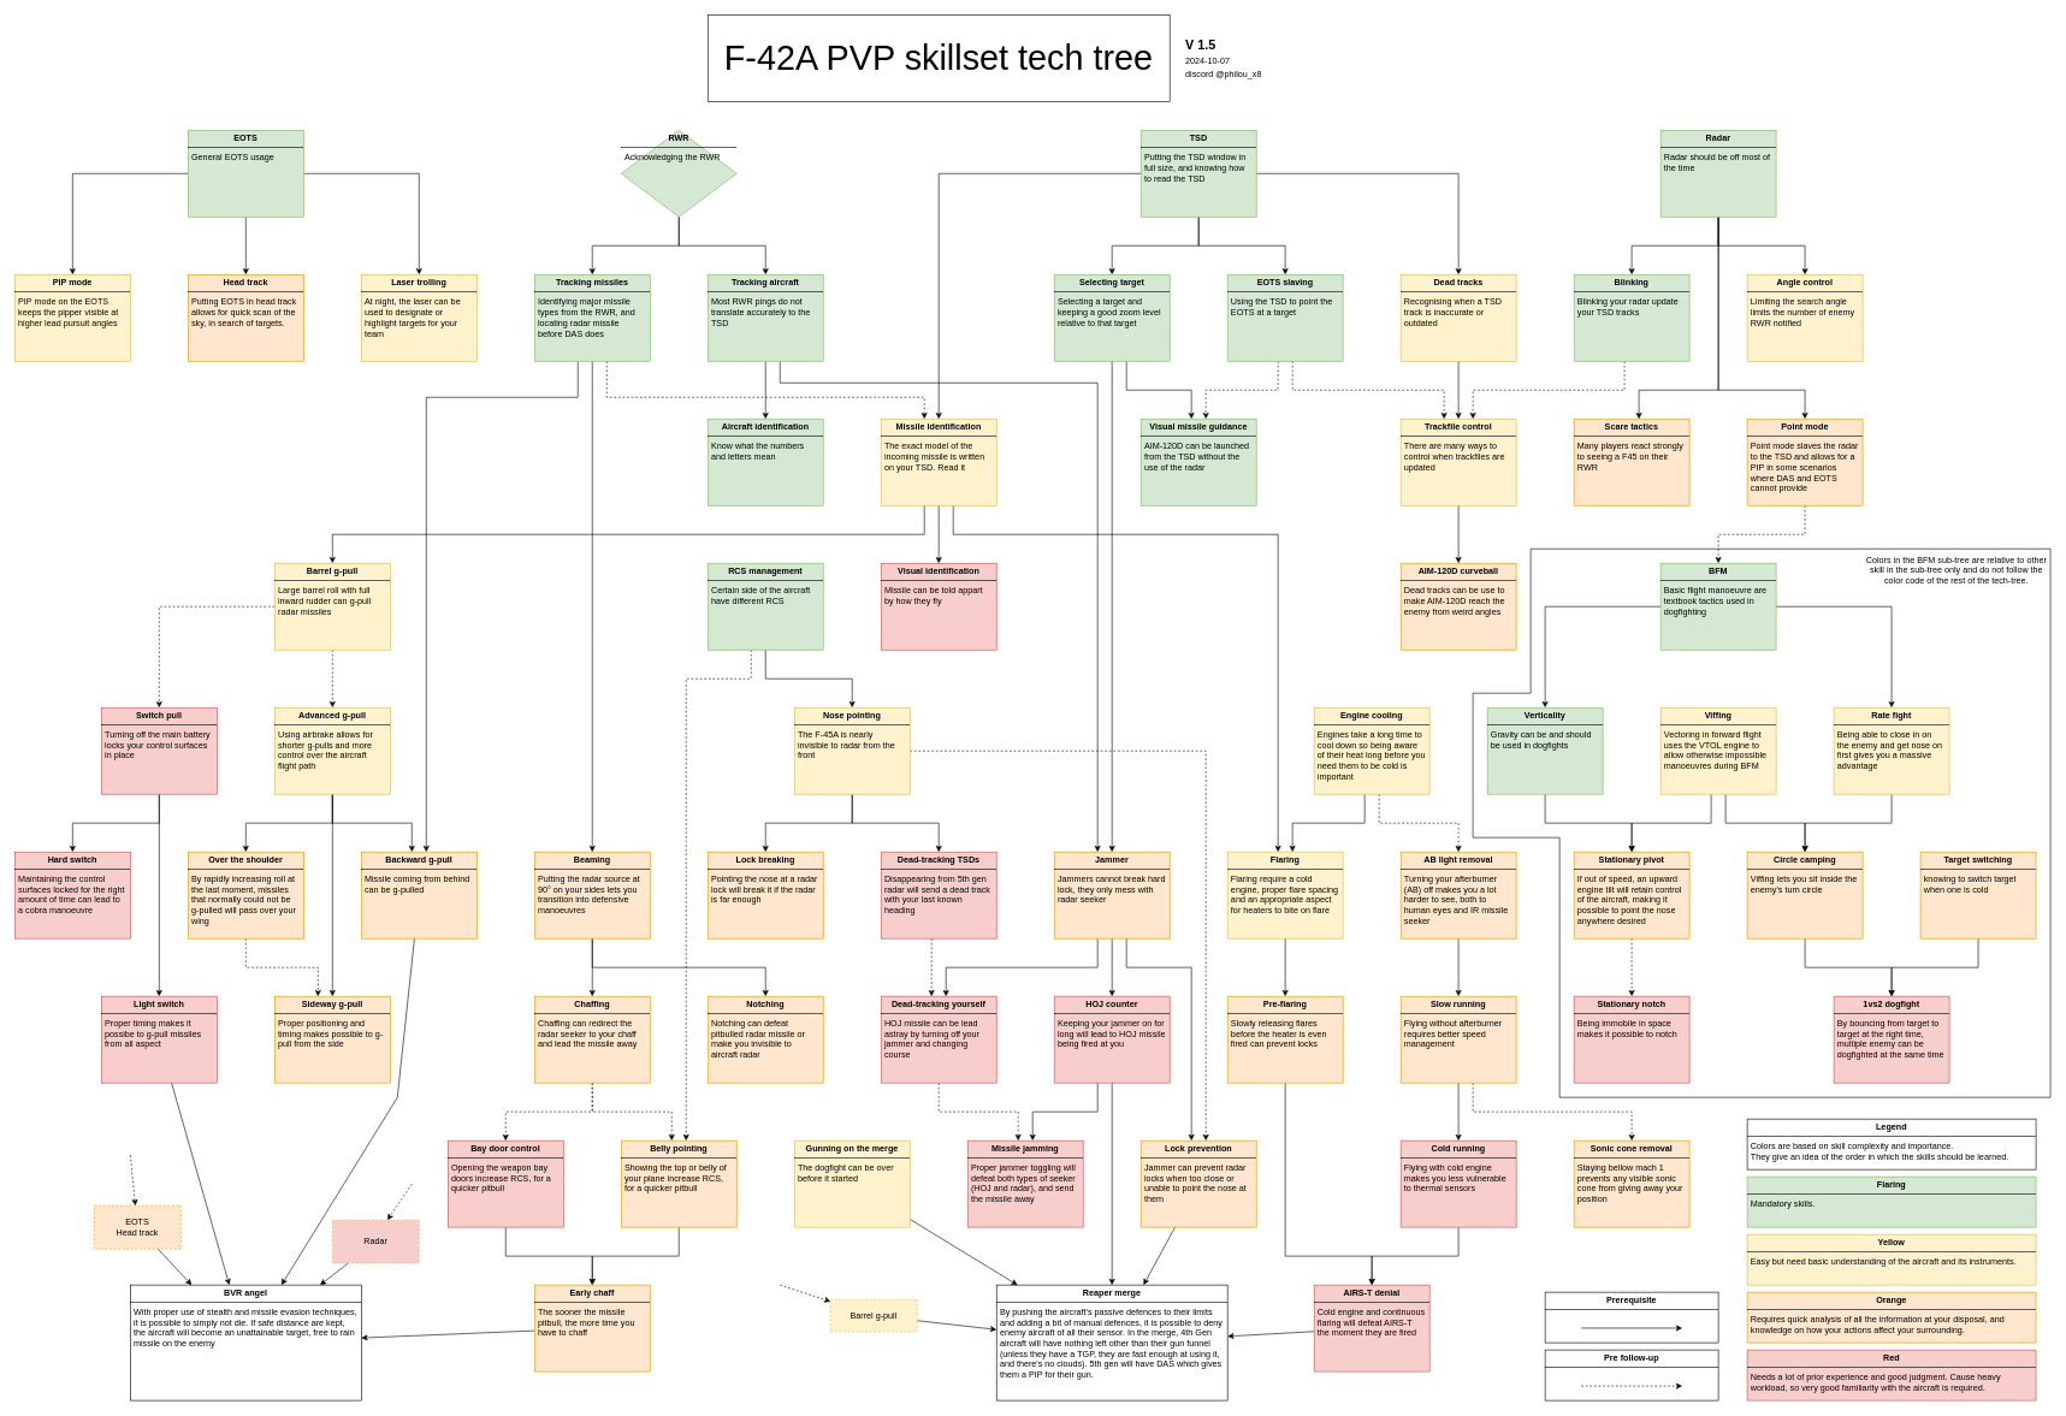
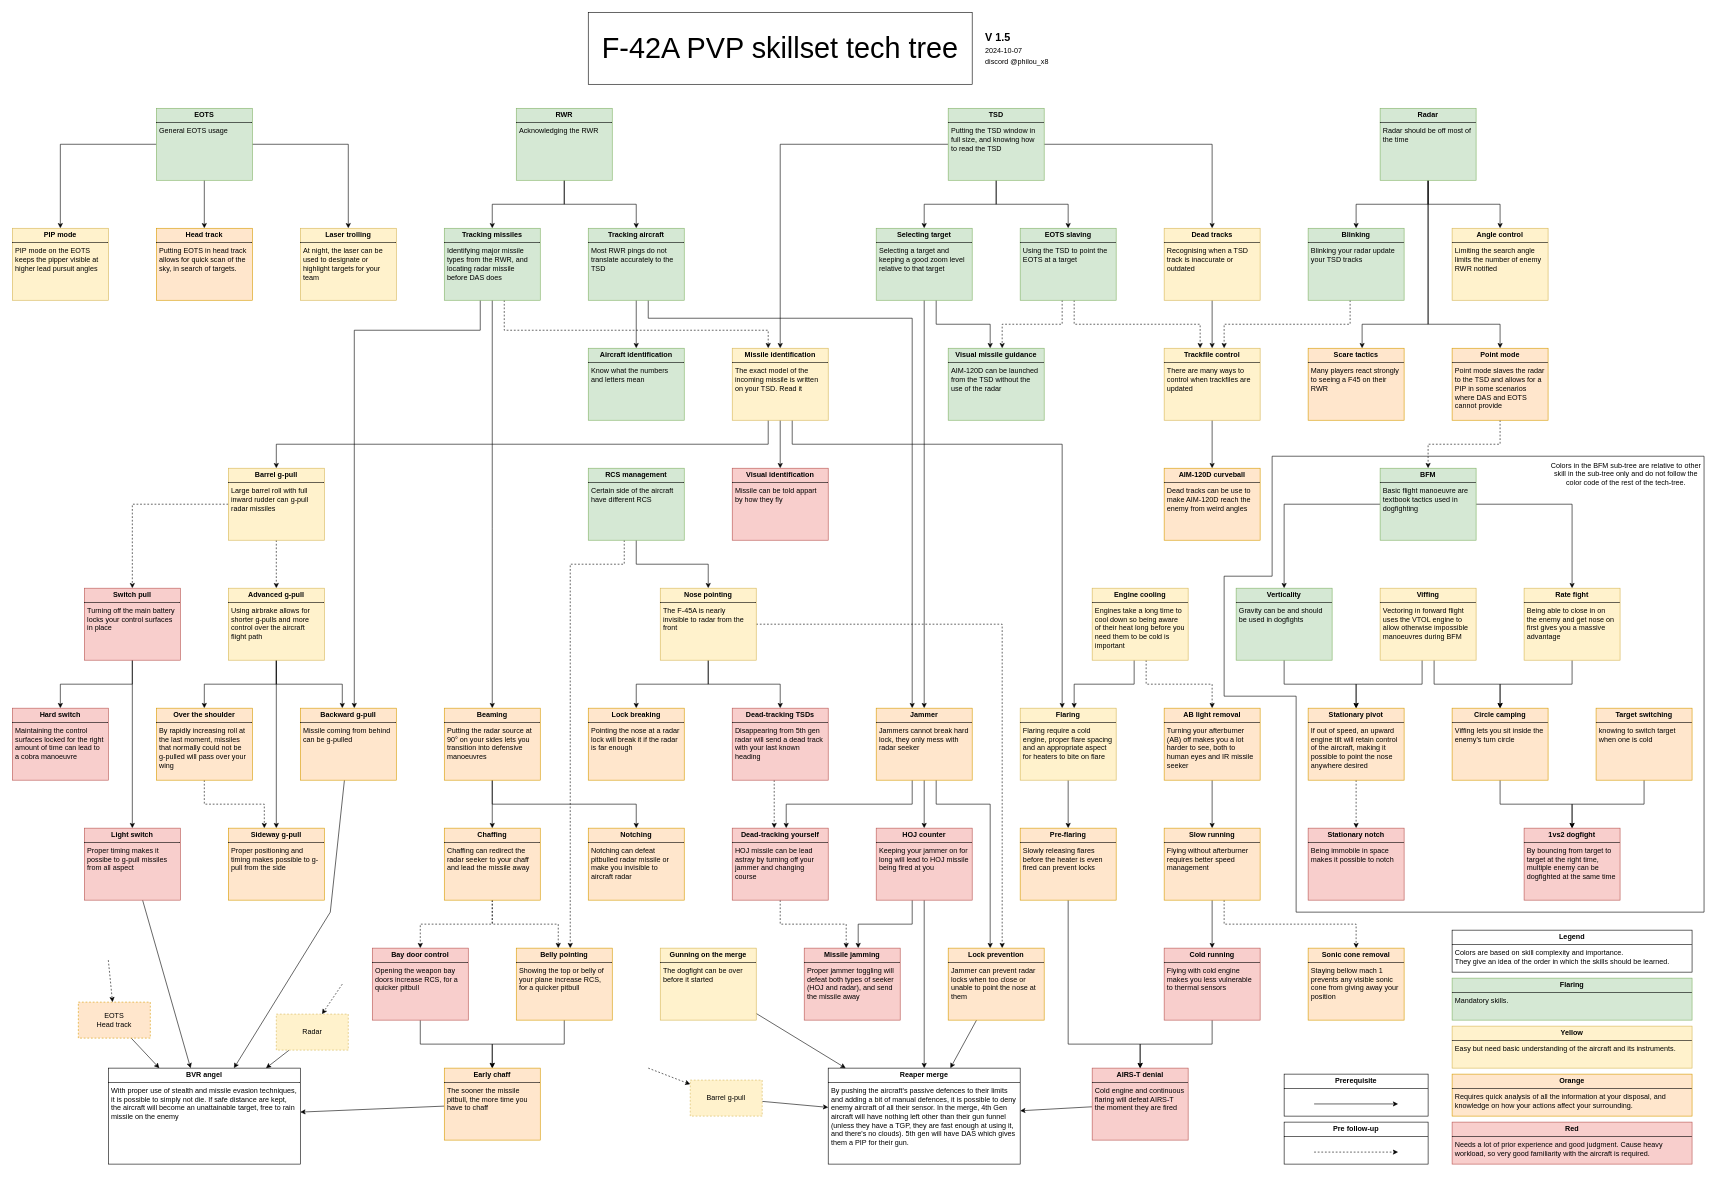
- <mxCell id="11" value="&lt;p style=&quot;margin:0px;margin-top:4px;text-align:center;&quot;&gt;&lt;b&gt;RWR&lt;/b&gt;&lt;/p&gt;&lt;hr size=&quot;1&quot; style=&quot;border-style:solid;&quot;&gt;&lt;div style=&quot;height: 2px; padding-top: 0px; padding-left: 0px; padding-right: 0px; margin-left: 5px; margin-right: 5px;&quot;&gt;Acknowledging the RWR&lt;/div&gt;" style="rhombus;verticalAlign=top;align=left;overflow=fill;html=1;whiteSpace=wrap;spacing=2;fillColor=#d5e8d4;strokeColor=#82b366;" parent="1" vertex="1"><mxGeometry x="860" y="180" width="160" height="120" as="geometry" /></mxCell>
+ <mxCell id="11" value="&lt;p style=&quot;margin:0px;margin-top:4px;text-align:center;&quot;&gt;&lt;b&gt;RWR&lt;/b&gt;&lt;/p&gt;&lt;hr size=&quot;1&quot; style=&quot;border-style:solid;&quot;&gt;&lt;div style=&quot;height: 2px; padding-top: 0px; padding-left: 0px; padding-right: 0px; margin-left: 5px; margin-right: 5px;&quot;&gt;Acknowledging the RWR&lt;/div&gt;" style="verticalAlign=top;align=left;overflow=fill;html=1;whiteSpace=wrap;spacing=2;fillColor=#d5e8d4;strokeColor=#82b366;" parent="1" vertex="1"><mxGeometry x="860" y="180" width="160" height="120" as="geometry" /></mxCell>
- <mxCell id="143" value="Radar" style="rounded=0;whiteSpace=wrap;html=1;dashed=1;fillColor=#f8cecc;strokeColor=#d6b656;" parent="1" vertex="1"><mxGeometry x="460" y="1690" width="120" height="60" as="geometry" /></mxCell>
+ <mxCell id="143" value="Radar" style="rounded=0;whiteSpace=wrap;html=1;dashed=1;fillColor=#fff2cc;strokeColor=#d6b656;" parent="1" vertex="1"><mxGeometry x="460" y="1690" width="120" height="60" as="geometry" /></mxCell>
- <mxCell id="138" value="Barrel g-pull" style="rounded=0;whiteSpace=wrap;html=1;dashed=1;fillColor=#fff2cc;strokeColor=#d6b656;" parent="1" vertex="1"><mxGeometry x="1150" y="1800" width="120" height="45" as="geometry" /></mxCell>
+ <mxCell id="138" value="Barrel g-pull" style="rounded=0;whiteSpace=wrap;html=1;dashed=1;fillColor=#fff2cc;strokeColor=#d6b656;" parent="1" vertex="1"><mxGeometry x="1150" y="1800" width="120" height="60" as="geometry" /></mxCell>
